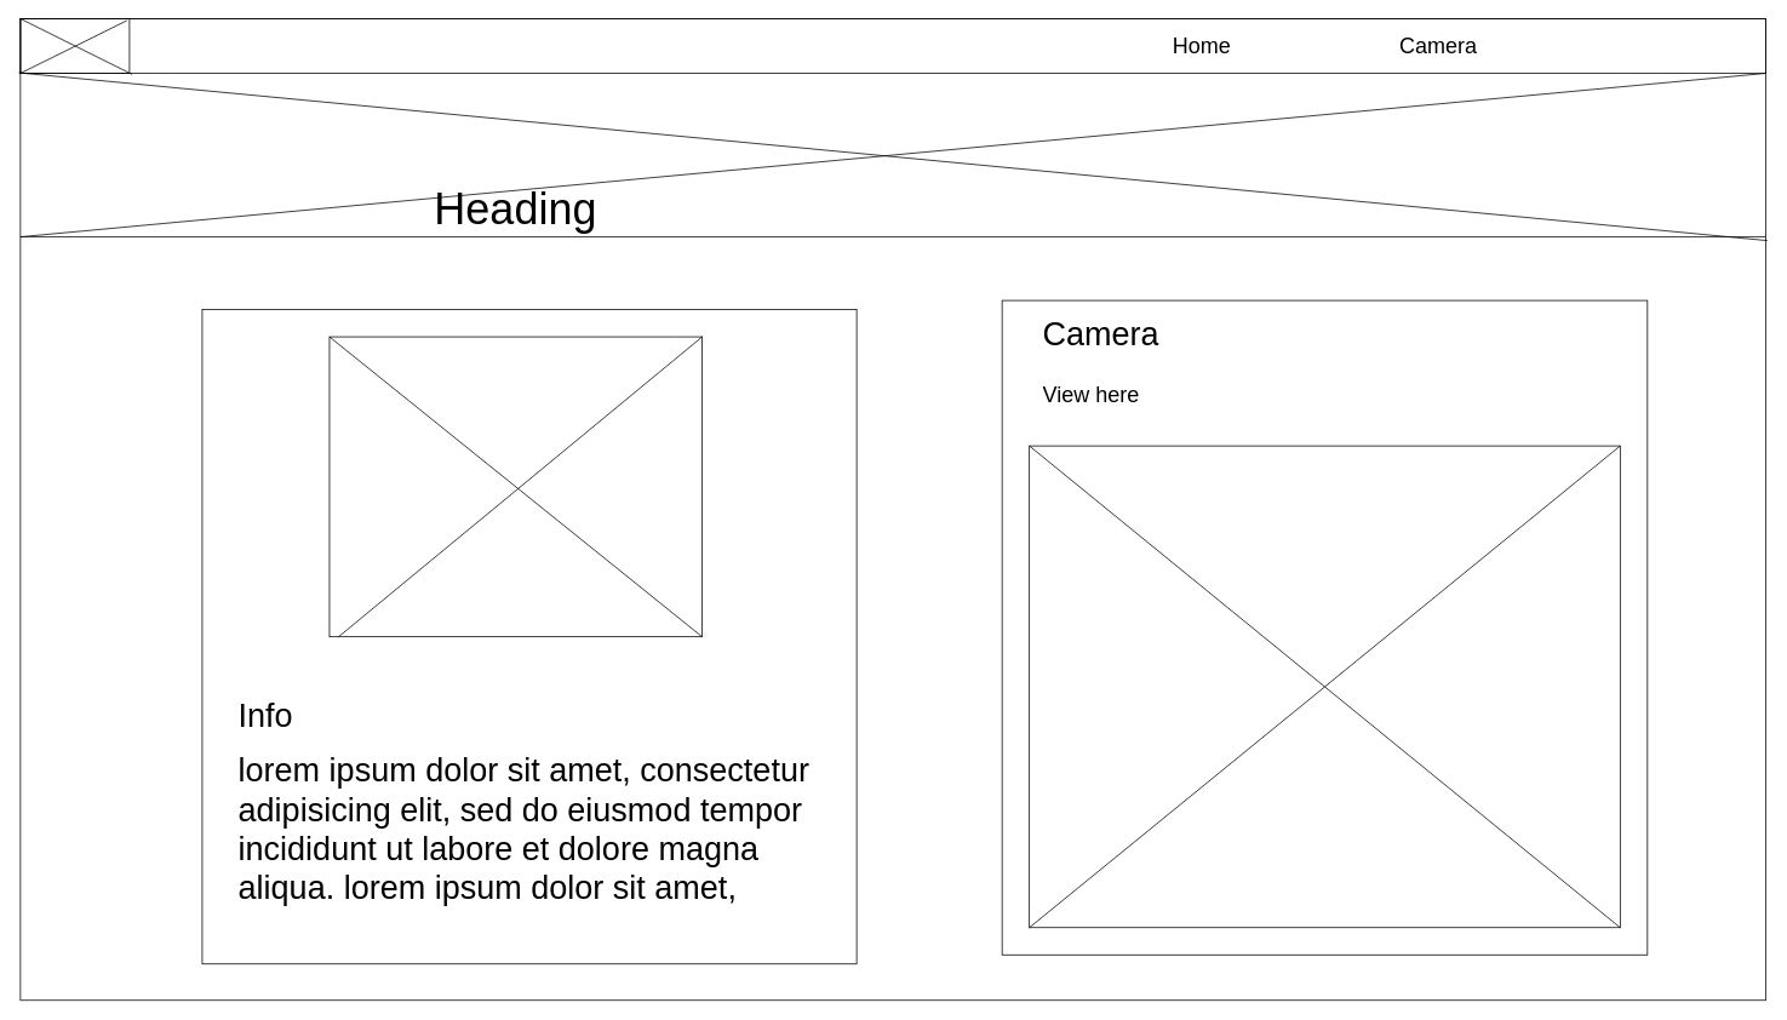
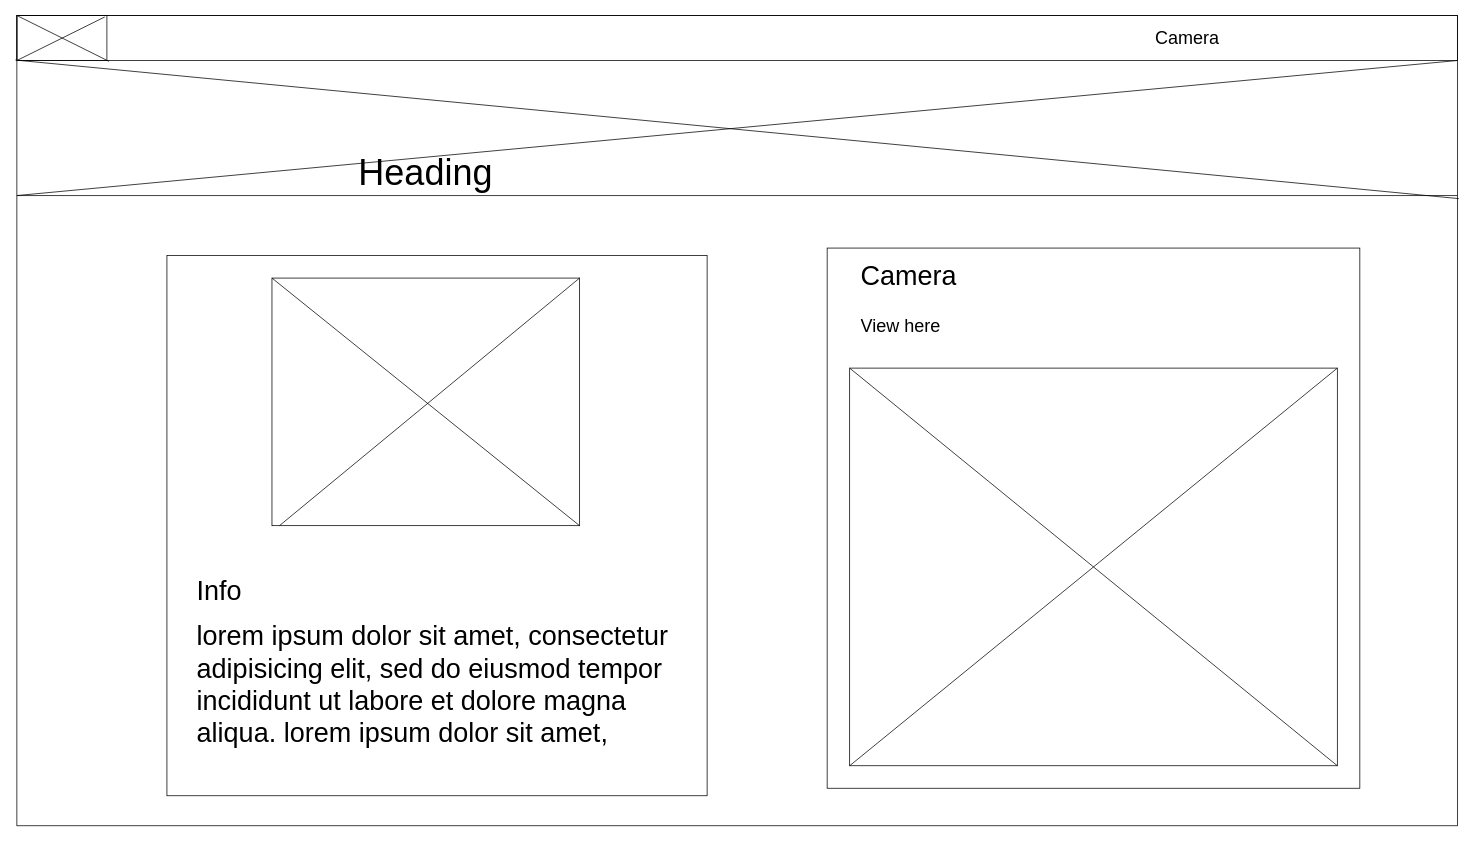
- <mxCell id="7" value="Home" style="text;html=1;strokeColor=none;fillColor=none;align=center;verticalAlign=middle;whiteSpace=wrap;rounded=0;fontSize=24;" vertex="1" parent="1"><mxGeometry x="1292" y="35" width="60" height="30" as="geometry" /></mxCell>
